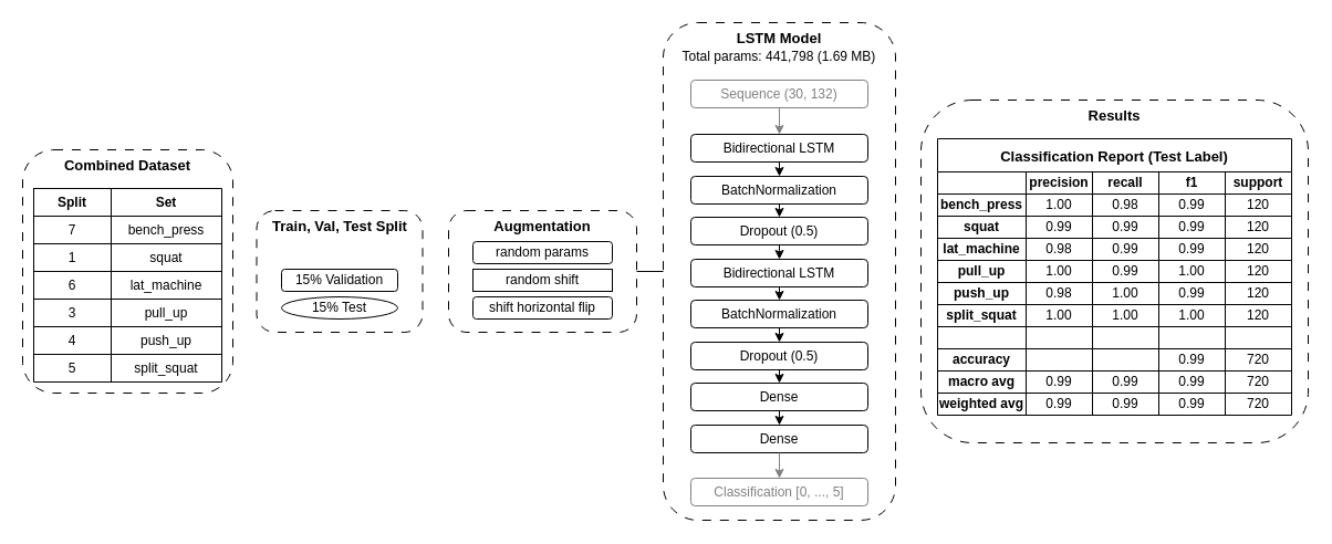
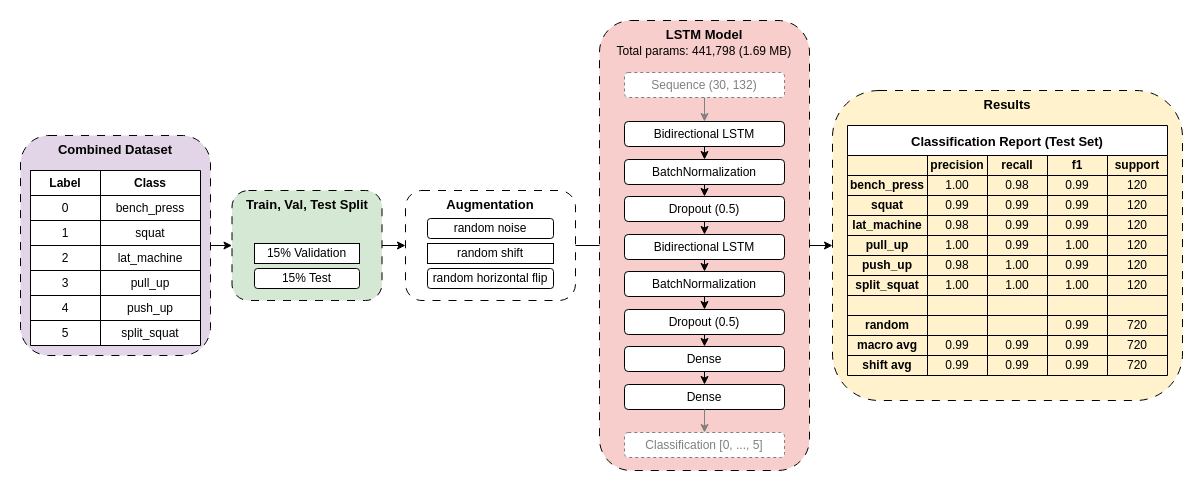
- <mxCell id="15" value="LSTM Model&lt;br&gt;&lt;span style=&quot;font-weight: normal;&quot;&gt;&lt;font style=&quot;font-size: 12px;&quot;&gt;Total params: 441,798 (1.69 MB)&lt;/font&gt;&lt;/span&gt;" style="rounded=1;whiteSpace=wrap;html=1;dashed=1;dashPattern=8 8;verticalAlign=top;fontStyle=1;fontSize=13;" vertex="1" parent="14"><mxGeometry width="210" height="450" as="geometry" /></mxCell>
+ <mxCell id="15" value="LSTM Model&lt;br&gt;&lt;span style=&quot;font-weight: normal;&quot;&gt;&lt;font style=&quot;font-size: 12px;&quot;&gt;Total params: 441,798 (1.69 MB)&lt;/font&gt;&lt;/span&gt;" style="rounded=1;whiteSpace=wrap;html=1;dashed=1;dashPattern=8 8;verticalAlign=top;fontStyle=1;fontSize=13;fillColor=#f8cecc;" vertex="1" parent="14"><mxGeometry width="210" height="450" as="geometry" /></mxCell>
- <mxCell id="17" value="Sequence&amp;nbsp;(30, 132)" style="rounded=1;whiteSpace=wrap;html=1;strokeColor=#808080;fontColor=#808080;" vertex="1" parent="16"><mxGeometry width="160" height="25" as="geometry" /></mxCell>
+ <mxCell id="17" value="Sequence&amp;nbsp;(30, 132)" style="rounded=1;whiteSpace=wrap;html=1;strokeColor=#808080;fontColor=#808080;dashed=1;" vertex="1" parent="16"><mxGeometry width="160" height="25" as="geometry" /></mxCell>
- <mxCell id="40" value="&lt;div style=&quot;&quot;&gt;&lt;span style=&quot;background-color: transparent; color: light-dark(rgb(0, 0, 0), rgb(255, 255, 255));&quot;&gt;Results&lt;/span&gt;&lt;/div&gt;" style="rounded=1;whiteSpace=wrap;html=1;dashed=1;dashPattern=8 8;verticalAlign=top;fontStyle=1;fontSize=13;align=center;" vertex="1" parent="39"><mxGeometry width="350" height="310" as="geometry" /></mxCell>
+ <mxCell id="40" value="&lt;div style=&quot;&quot;&gt;&lt;span style=&quot;background-color: transparent; color: light-dark(rgb(0, 0, 0), rgb(255, 255, 255));&quot;&gt;Results&lt;/span&gt;&lt;/div&gt;" style="rounded=1;whiteSpace=wrap;html=1;dashed=1;dashPattern=8 8;verticalAlign=top;fontStyle=1;fontSize=13;align=center;fillColor=#fff2cc;" vertex="1" parent="39"><mxGeometry width="350" height="310" as="geometry" /></mxCell>
- <mxCell id="41" value="Classification Report (Test Label)" style="shape=table;startSize=30;container=1;collapsible=0;childLayout=tableLayout;strokeColor=default;fontSize=13;fontStyle=1" vertex="1" parent="39"><mxGeometry x="15" y="35" width="320" height="250" as="geometry" /></mxCell>
+ <mxCell id="41" value="Classification Report (Test Set)" style="shape=table;startSize=30;container=1;collapsible=0;childLayout=tableLayout;strokeColor=default;fontSize=13;fontStyle=1" vertex="1" parent="39"><mxGeometry x="15" y="35" width="320" height="250" as="geometry" /></mxCell>
- <mxCell id="110" value="Combined Dataset" style="rounded=1;whiteSpace=wrap;html=1;dashed=1;dashPattern=8 8;verticalAlign=top;fontStyle=1;fontSize=13;" parent="109" vertex="1"><mxGeometry y="-5" width="190" height="220" as="geometry" /></mxCell>
+ <mxCell id="110" value="Combined Dataset" style="rounded=1;whiteSpace=wrap;html=1;dashed=1;dashPattern=8 8;verticalAlign=top;fontStyle=1;fontSize=13;fillColor=#e1d5e7;" parent="109" vertex="1"><mxGeometry y="-5" width="190" height="220" as="geometry" /></mxCell>
- <mxCell id="113" value="&lt;b&gt;Split&lt;/b&gt;" style="shape=partialRectangle;html=1;whiteSpace=wrap;connectable=0;strokeColor=inherit;overflow=hidden;fillColor=none;top=0;left=0;bottom=0;right=0;pointerEvents=1;fontSize=12;" vertex="1" parent="112"><mxGeometry width="70" height="25" as="geometry"><mxRectangle width="70" height="25" as="alternateBounds" /></mxGeometry></mxCell>
+ <mxCell id="113" value="&lt;b&gt;Label&lt;/b&gt;" style="shape=partialRectangle;html=1;whiteSpace=wrap;connectable=0;strokeColor=inherit;overflow=hidden;fillColor=none;top=0;left=0;bottom=0;right=0;pointerEvents=1;fontSize=12;" vertex="1" parent="112"><mxGeometry width="70" height="25" as="geometry"><mxRectangle width="70" height="25" as="alternateBounds" /></mxGeometry></mxCell>
- <mxCell id="114" value="Set" style="shape=partialRectangle;html=1;whiteSpace=wrap;connectable=0;strokeColor=inherit;overflow=hidden;fillColor=none;top=0;left=0;bottom=0;right=0;pointerEvents=1;fontSize=12;fontStyle=1" vertex="1" parent="112"><mxGeometry x="70" width="100" height="25" as="geometry"><mxRectangle width="100" height="25" as="alternateBounds" /></mxGeometry></mxCell>
+ <mxCell id="114" value="Class" style="shape=partialRectangle;html=1;whiteSpace=wrap;connectable=0;strokeColor=inherit;overflow=hidden;fillColor=none;top=0;left=0;bottom=0;right=0;pointerEvents=1;fontSize=12;fontStyle=1" vertex="1" parent="112"><mxGeometry x="70" width="100" height="25" as="geometry"><mxRectangle width="100" height="25" as="alternateBounds" /></mxGeometry></mxCell>
- <mxCell id="3" value="&lt;div style=&quot;&quot;&gt;&lt;span style=&quot;background-color: transparent; color: light-dark(rgb(0, 0, 0), rgb(255, 255, 255));&quot;&gt;Train, Val, Test Split&lt;/span&gt;&lt;/div&gt;" style="rounded=1;whiteSpace=wrap;html=1;dashed=1;dashPattern=8 8;verticalAlign=top;fontStyle=1;fontSize=13;align=center;" vertex="1" parent="2"><mxGeometry width="150" height="110" as="geometry" /></mxCell>
+ <mxCell id="3" value="&lt;div style=&quot;&quot;&gt;&lt;span style=&quot;background-color: transparent; color: light-dark(rgb(0, 0, 0), rgb(255, 255, 255));&quot;&gt;Train, Val, Test Split&lt;/span&gt;&lt;/div&gt;" style="rounded=1;whiteSpace=wrap;html=1;dashed=1;dashPattern=8 8;verticalAlign=top;fontStyle=1;fontSize=13;align=center;fillColor=#d5e8d4;" vertex="1" parent="2"><mxGeometry width="150" height="110" as="geometry" /></mxCell>
- <mxCell id="116" value="7" style="shape=partialRectangle;html=1;whiteSpace=wrap;connectable=0;strokeColor=inherit;overflow=hidden;fillColor=none;top=0;left=0;bottom=0;right=0;pointerEvents=1;fontSize=12;" vertex="1" parent="115"><mxGeometry width="70" height="25" as="geometry"><mxRectangle width="70" height="25" as="alternateBounds" /></mxGeometry></mxCell>
+ <mxCell id="116" value="0" style="shape=partialRectangle;html=1;whiteSpace=wrap;connectable=0;strokeColor=inherit;overflow=hidden;fillColor=none;top=0;left=0;bottom=0;right=0;pointerEvents=1;fontSize=12;" vertex="1" parent="115"><mxGeometry width="70" height="25" as="geometry"><mxRectangle width="70" height="25" as="alternateBounds" /></mxGeometry></mxCell>
- <mxCell id="11" value="&lt;div&gt;random params&lt;/div&gt;" style="rounded=1;whiteSpace=wrap;html=1;align=center;" vertex="1" parent="10"><mxGeometry width="126" height="20" as="geometry" /></mxCell>
+ <mxCell id="11" value="&lt;div&gt;random noise&lt;/div&gt;" style="rounded=1;whiteSpace=wrap;html=1;align=center;" vertex="1" parent="10"><mxGeometry width="126" height="20" as="geometry" /></mxCell>
+ <mxCell id="133" style="edgeStyle=orthogonalEdgeStyle;rounded=0;orthogonalLoop=1;jettySize=auto;html=1;exitX=1;exitY=0.5;exitDx=0;exitDy=0;entryX=0;entryY=0.5;entryDx=0;entryDy=0;" edge="1" parent="108" source="110" target="3"><mxGeometry relative="1" as="geometry" /></mxCell>
+ <mxCell id="7" style="edgeStyle=orthogonalEdgeStyle;rounded=0;orthogonalLoop=1;jettySize=auto;html=1;exitX=1;exitY=0.5;exitDx=0;exitDy=0;entryX=0;entryY=0.5;entryDx=0;entryDy=0;" edge="1" parent="1" source="3" target="9"><mxGeometry relative="1" as="geometry" /></mxCell>
+ <mxCell id="38" style="edgeStyle=orthogonalEdgeStyle;rounded=0;orthogonalLoop=1;jettySize=auto;html=1;exitX=1;exitY=0.5;exitDx=0;exitDy=0;entryX=0;entryY=0.5;entryDx=0;entryDy=0;" edge="1" parent="1" source="15" target="40"><mxGeometry relative="1" as="geometry" /></mxCell>
- <mxCell id="5" value="15% Validation" style="rounded=1;whiteSpace=wrap;html=1;align=center;" vertex="1" parent="4"><mxGeometry y="25" width="105" height="20" as="geometry" /></mxCell>
+ <mxCell id="5" value="15% Validation" style="whiteSpace=wrap;html=1;align=center;rounded=0;" vertex="1" parent="4"><mxGeometry y="25" width="105" height="20" as="geometry" /></mxCell>
- <mxCell id="122" value="6" style="shape=partialRectangle;html=1;whiteSpace=wrap;connectable=0;strokeColor=inherit;overflow=hidden;fillColor=none;top=0;left=0;bottom=0;right=0;pointerEvents=1;fontSize=12;" vertex="1" parent="121"><mxGeometry width="70" height="25" as="geometry"><mxRectangle width="70" height="25" as="alternateBounds" /></mxGeometry></mxCell>
+ <mxCell id="122" value="2" style="shape=partialRectangle;html=1;whiteSpace=wrap;connectable=0;strokeColor=inherit;overflow=hidden;fillColor=none;top=0;left=0;bottom=0;right=0;pointerEvents=1;fontSize=12;" vertex="1" parent="121"><mxGeometry width="70" height="25" as="geometry"><mxRectangle width="70" height="25" as="alternateBounds" /></mxGeometry></mxCell>
- <mxCell id="6" value="15% Test" style="ellipse;whiteSpace=wrap;html=1;align=center;" vertex="1" parent="4"><mxGeometry y="50" width="105" height="20" as="geometry" /></mxCell>
+ <mxCell id="6" value="15% Test" style="rounded=1;whiteSpace=wrap;html=1;align=center;" vertex="1" parent="4"><mxGeometry y="50" width="105" height="20" as="geometry" /></mxCell>
- <mxCell id="13" value="shift horizontal flip" style="rounded=1;whiteSpace=wrap;html=1;align=center;" vertex="1" parent="10"><mxGeometry y="50" width="126" height="20" as="geometry" /></mxCell>
+ <mxCell id="13" value="random horizontal flip" style="rounded=1;whiteSpace=wrap;html=1;align=center;" vertex="1" parent="10"><mxGeometry y="50" width="126" height="20" as="geometry" /></mxCell>
- <mxCell id="91" value="accuracy" style="shape=partialRectangle;html=1;whiteSpace=wrap;connectable=0;strokeColor=inherit;overflow=hidden;fillColor=none;top=0;left=0;bottom=0;right=0;pointerEvents=1;fontSize=12;fontStyle=1" vertex="1" parent="90"><mxGeometry width="80" height="20" as="geometry"><mxRectangle width="80" height="20" as="alternateBounds" /></mxGeometry></mxCell>
+ <mxCell id="91" value="random" style="shape=partialRectangle;html=1;whiteSpace=wrap;connectable=0;strokeColor=inherit;overflow=hidden;fillColor=none;top=0;left=0;bottom=0;right=0;pointerEvents=1;fontSize=12;fontStyle=1" vertex="1" parent="90"><mxGeometry width="80" height="20" as="geometry"><mxRectangle width="80" height="20" as="alternateBounds" /></mxGeometry></mxCell>
- <mxCell id="103" value="weighted avg" style="shape=partialRectangle;html=1;whiteSpace=wrap;connectable=0;strokeColor=inherit;overflow=hidden;fillColor=none;top=0;left=0;bottom=0;right=0;pointerEvents=1;fontSize=12;fontStyle=1" vertex="1" parent="102"><mxGeometry width="80" height="20" as="geometry"><mxRectangle width="80" height="20" as="alternateBounds" /></mxGeometry></mxCell>
+ <mxCell id="103" value="shift avg" style="shape=partialRectangle;html=1;whiteSpace=wrap;connectable=0;strokeColor=inherit;overflow=hidden;fillColor=none;top=0;left=0;bottom=0;right=0;pointerEvents=1;fontSize=12;fontStyle=1" vertex="1" parent="102"><mxGeometry width="80" height="20" as="geometry"><mxRectangle width="80" height="20" as="alternateBounds" /></mxGeometry></mxCell>
- <mxCell id="18" value="Classification [0, ..., 5]" style="rounded=1;whiteSpace=wrap;html=1;strokeColor=#808080;fontColor=#808080;" vertex="1" parent="16"><mxGeometry y="360" width="160" height="25" as="geometry" /></mxCell>
+ <mxCell id="18" value="Classification [0, ..., 5]" style="rounded=1;whiteSpace=wrap;html=1;strokeColor=#808080;fontColor=#808080;dashed=1;" vertex="1" parent="16"><mxGeometry y="360" width="160" height="25" as="geometry" /></mxCell>
